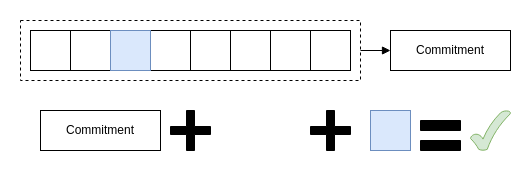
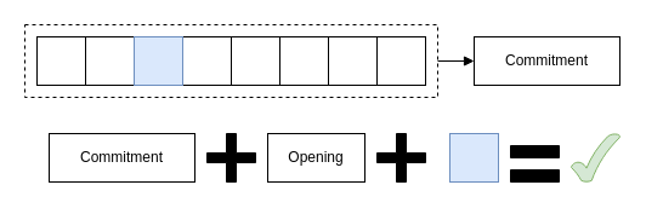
+ <mxCell id="12" value="Opening" style="rounded=0;whiteSpace=wrap;html=1;strokeWidth=1;" parent="1" vertex="1"><mxGeometry x="220" y="110" width="80" height="40" as="geometry" /></mxCell>
